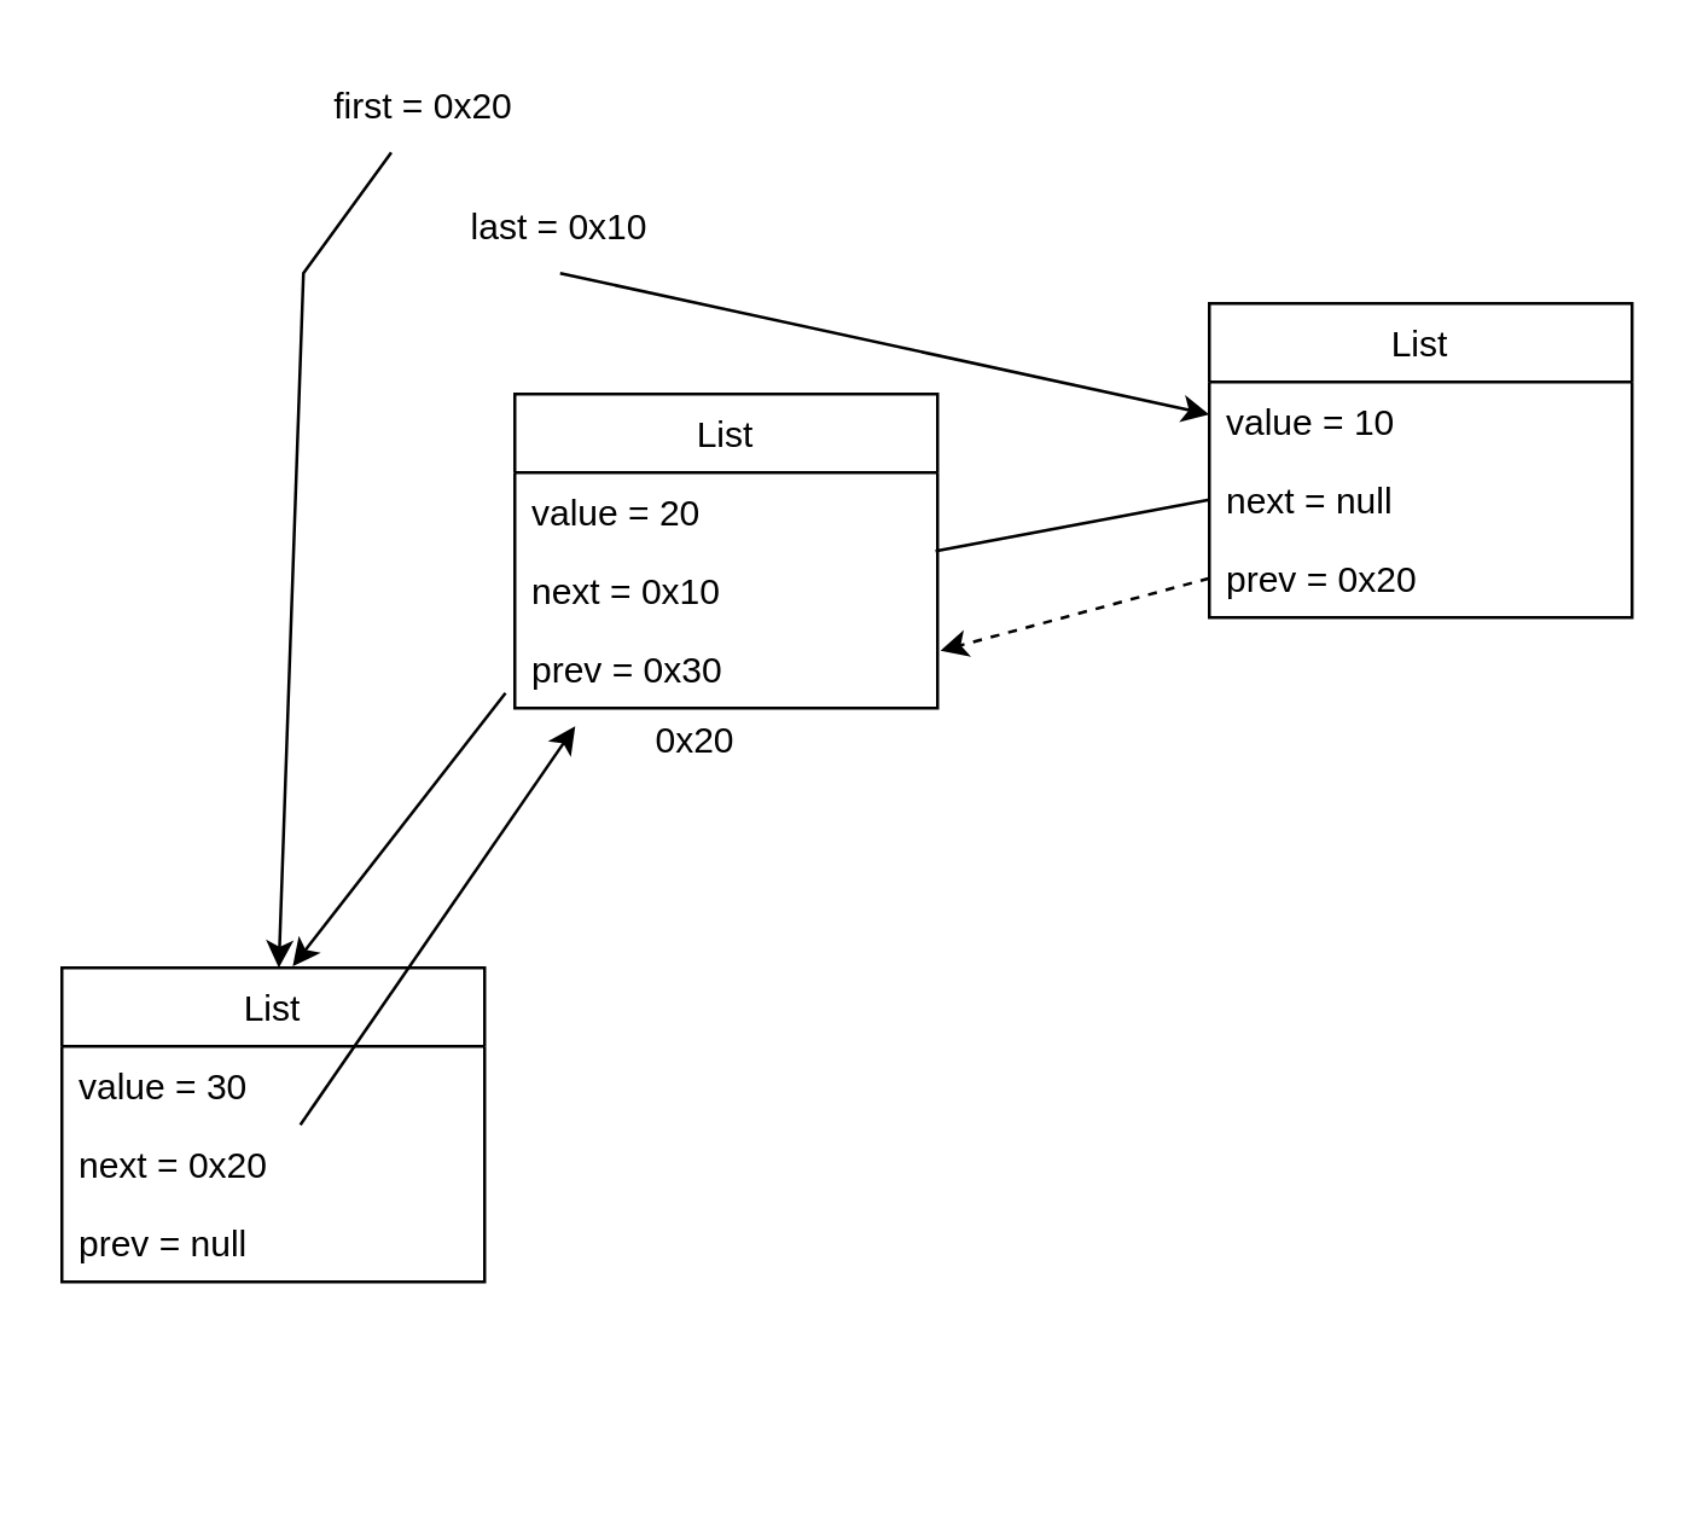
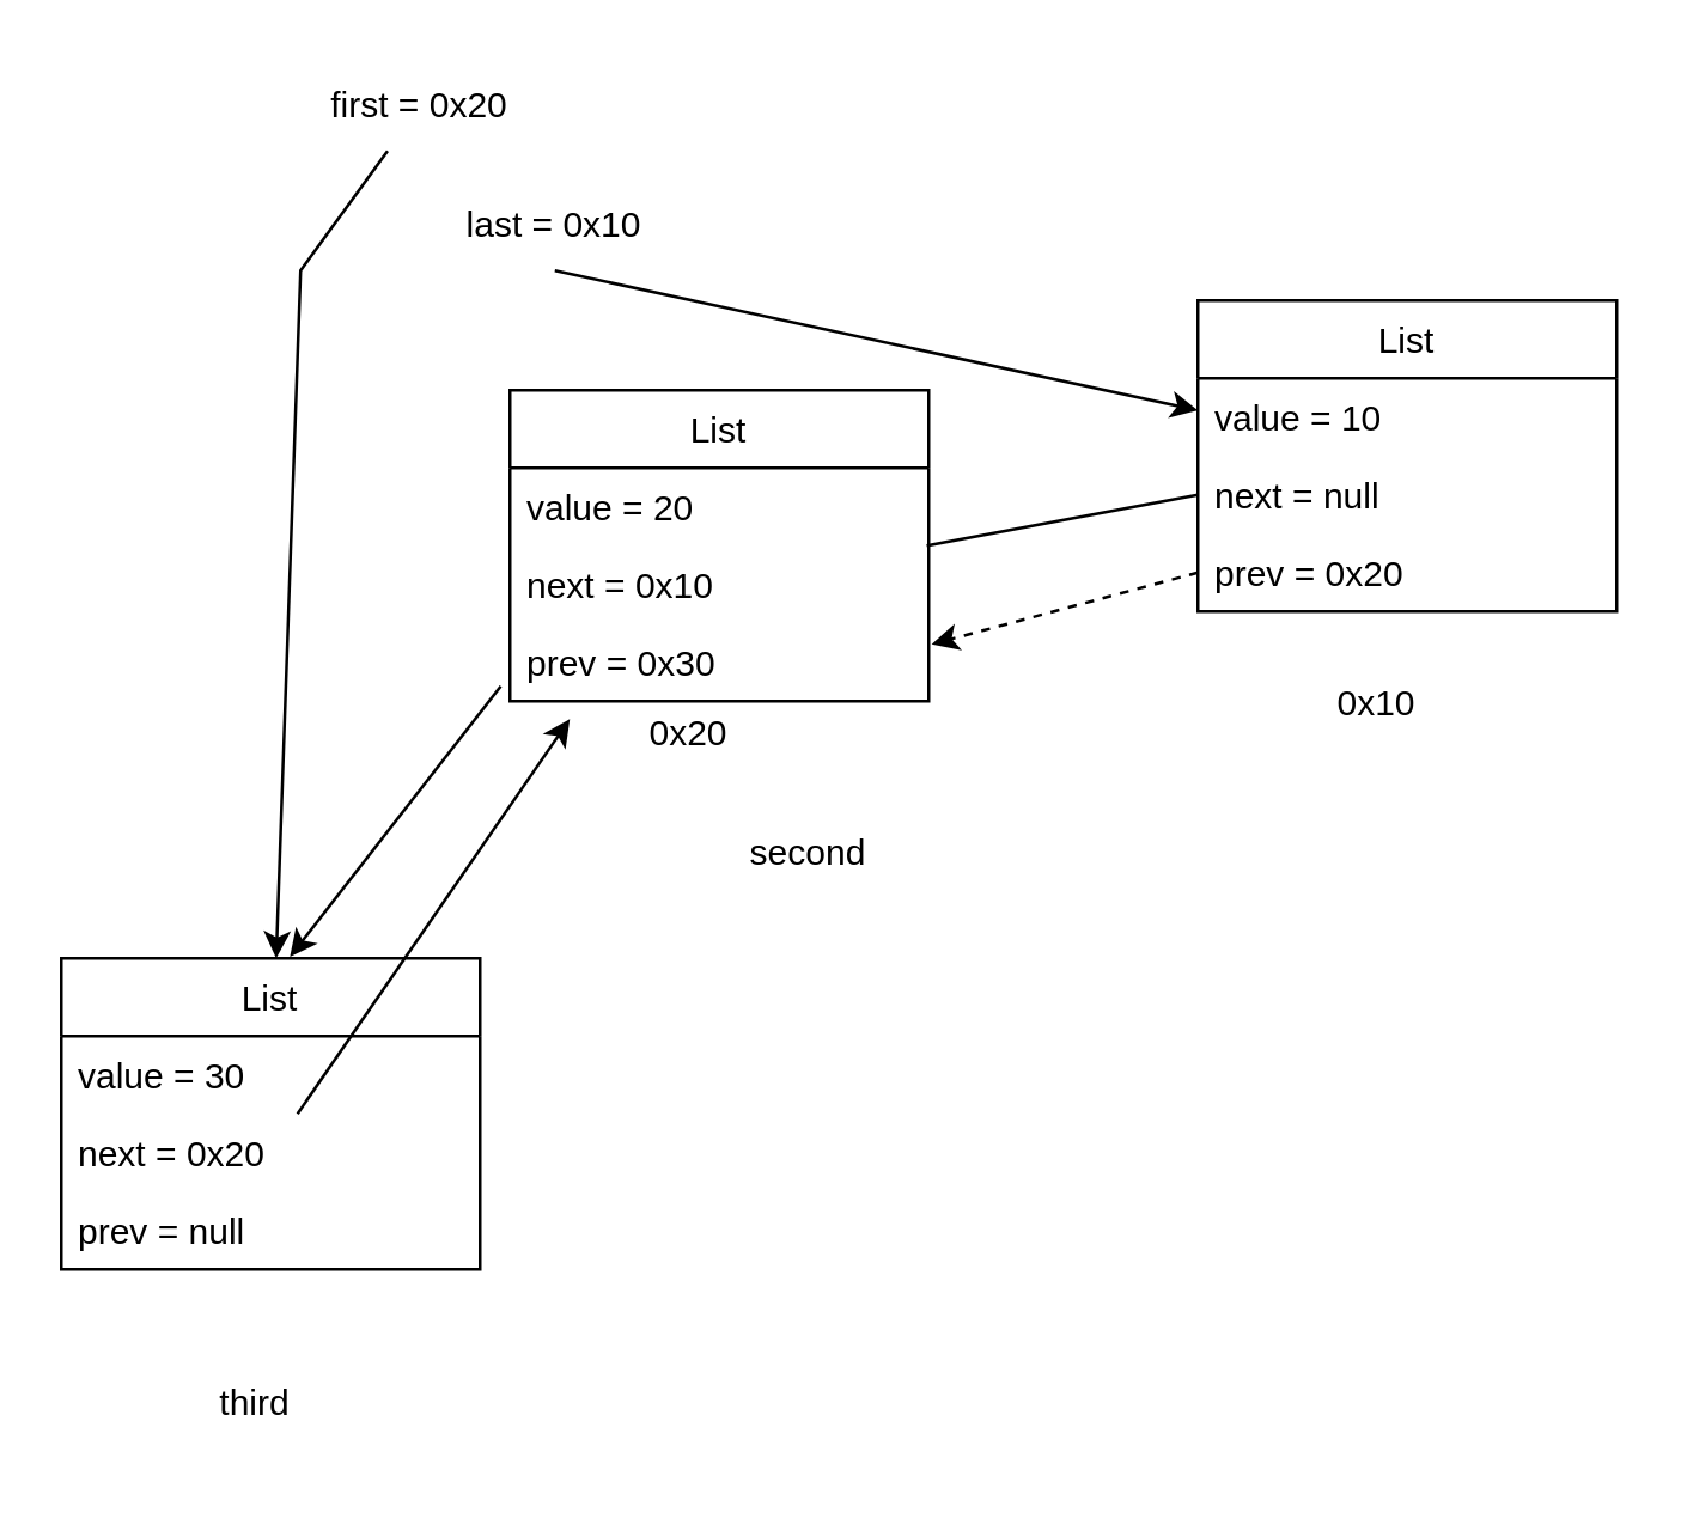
+ <mxCell id="9" value="0x10" style="text;html=1;strokeColor=none;fillColor=none;align=center;verticalAlign=middle;whiteSpace=wrap;rounded=0;" vertex="1" parent="4"><mxGeometry x="30" y="120" width="60" height="30" as="geometry" /></mxCell>
+ <mxCell id="27" value="second" style="text;html=1;strokeColor=none;fillColor=none;align=center;verticalAlign=middle;whiteSpace=wrap;rounded=0;" vertex="1" parent="1"><mxGeometry x="240" y="270" width="60" height="30" as="geometry" /></mxCell>
+ <mxCell id="26" value="third" style="text;html=1;strokeColor=none;fillColor=none;align=center;verticalAlign=middle;whiteSpace=wrap;rounded=0;" vertex="1" parent="1"><mxGeometry x="55" y="454" width="60" height="30" as="geometry" /></mxCell>
